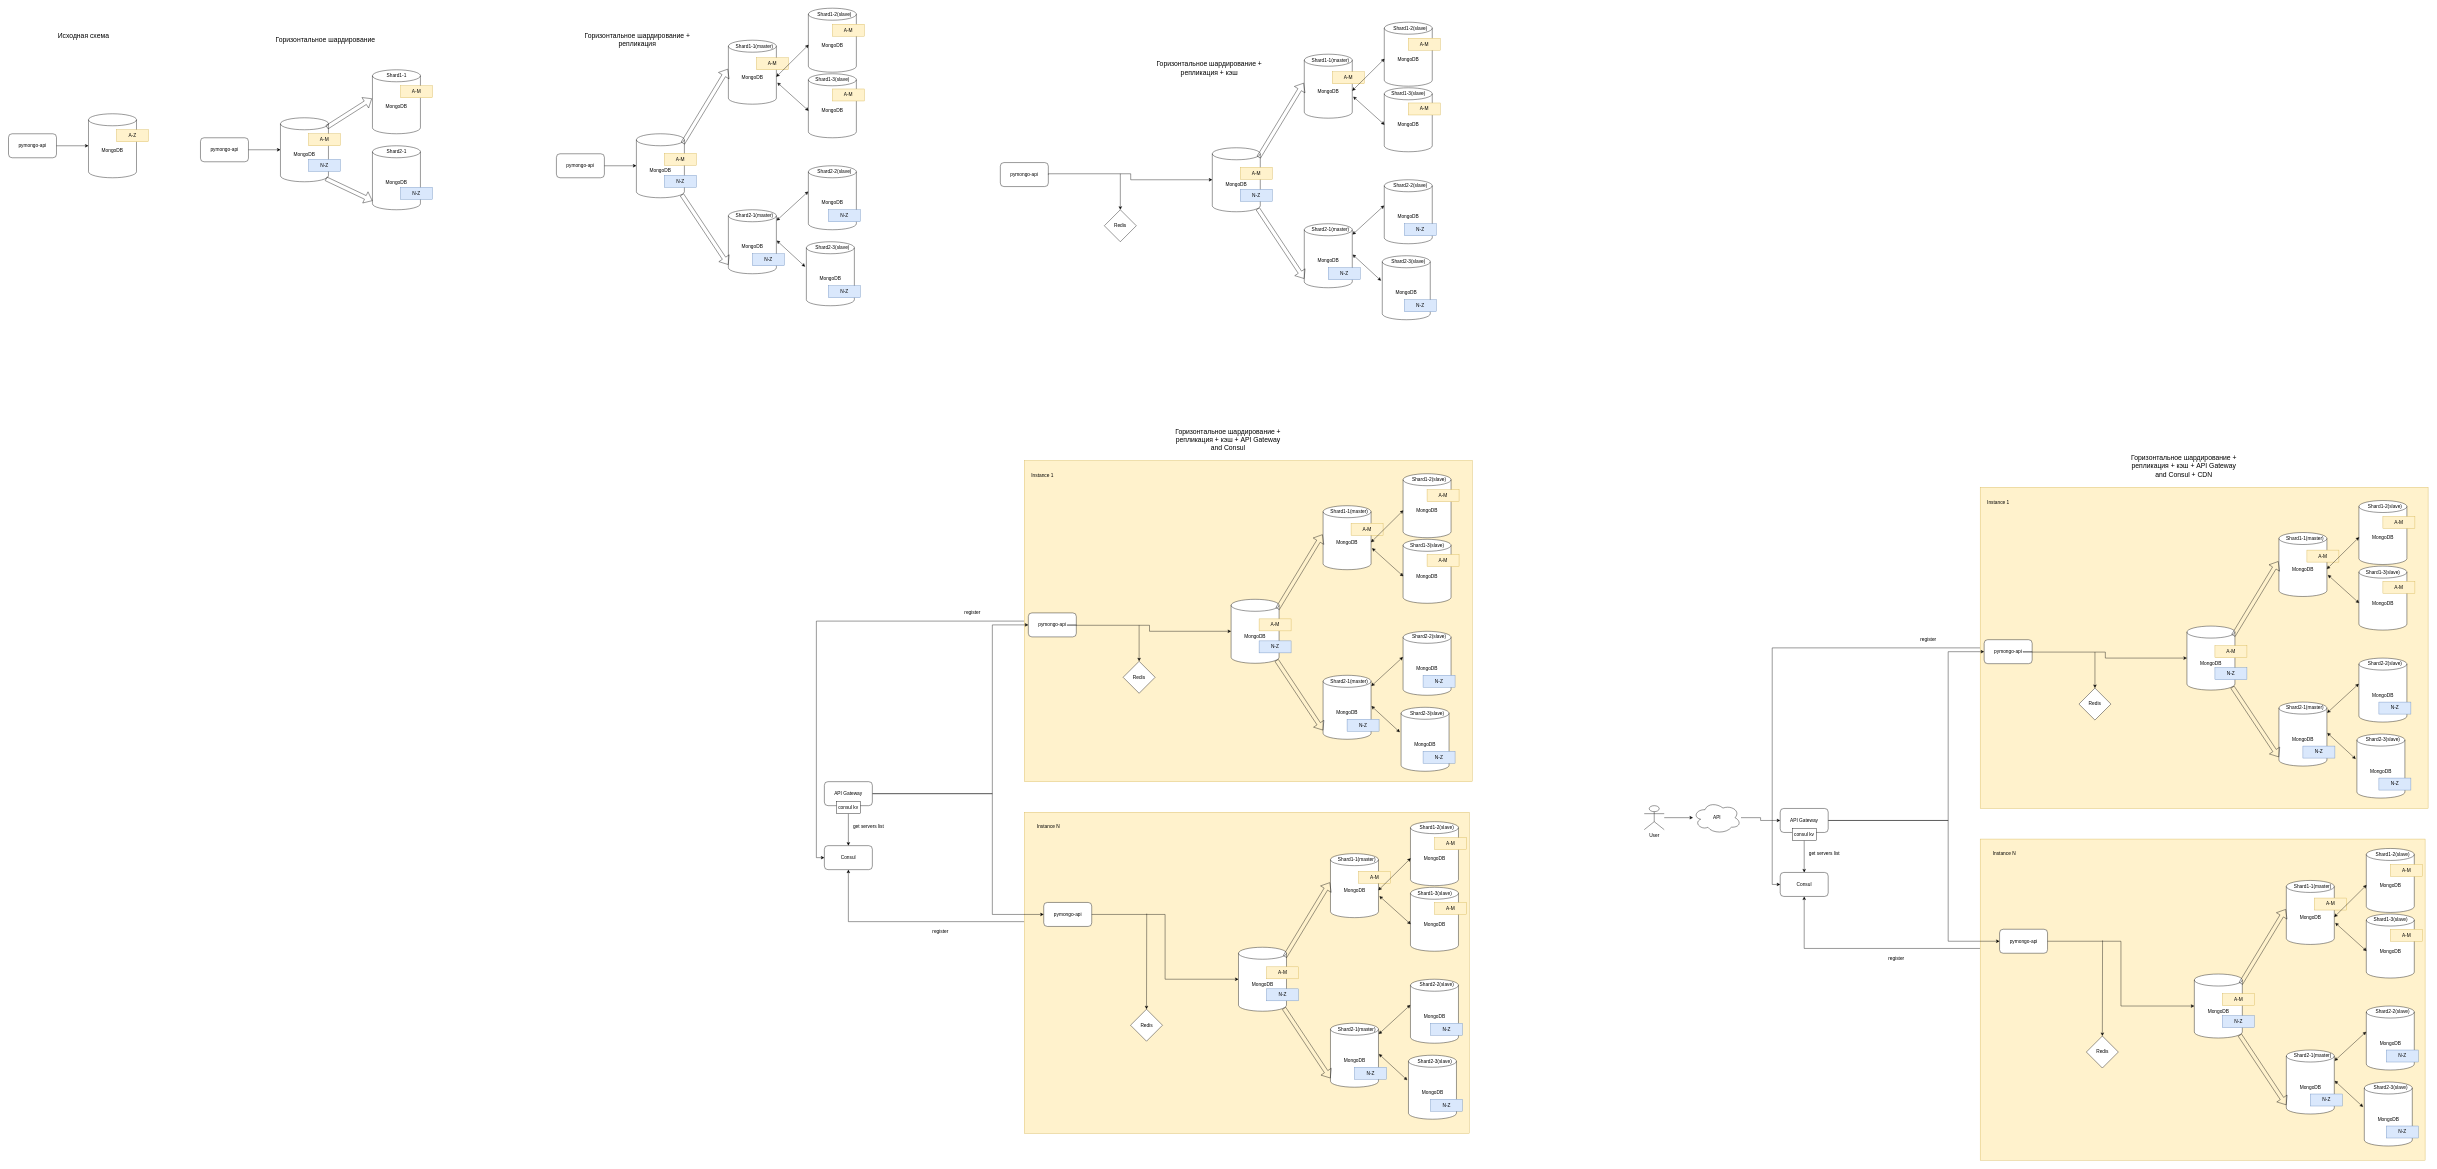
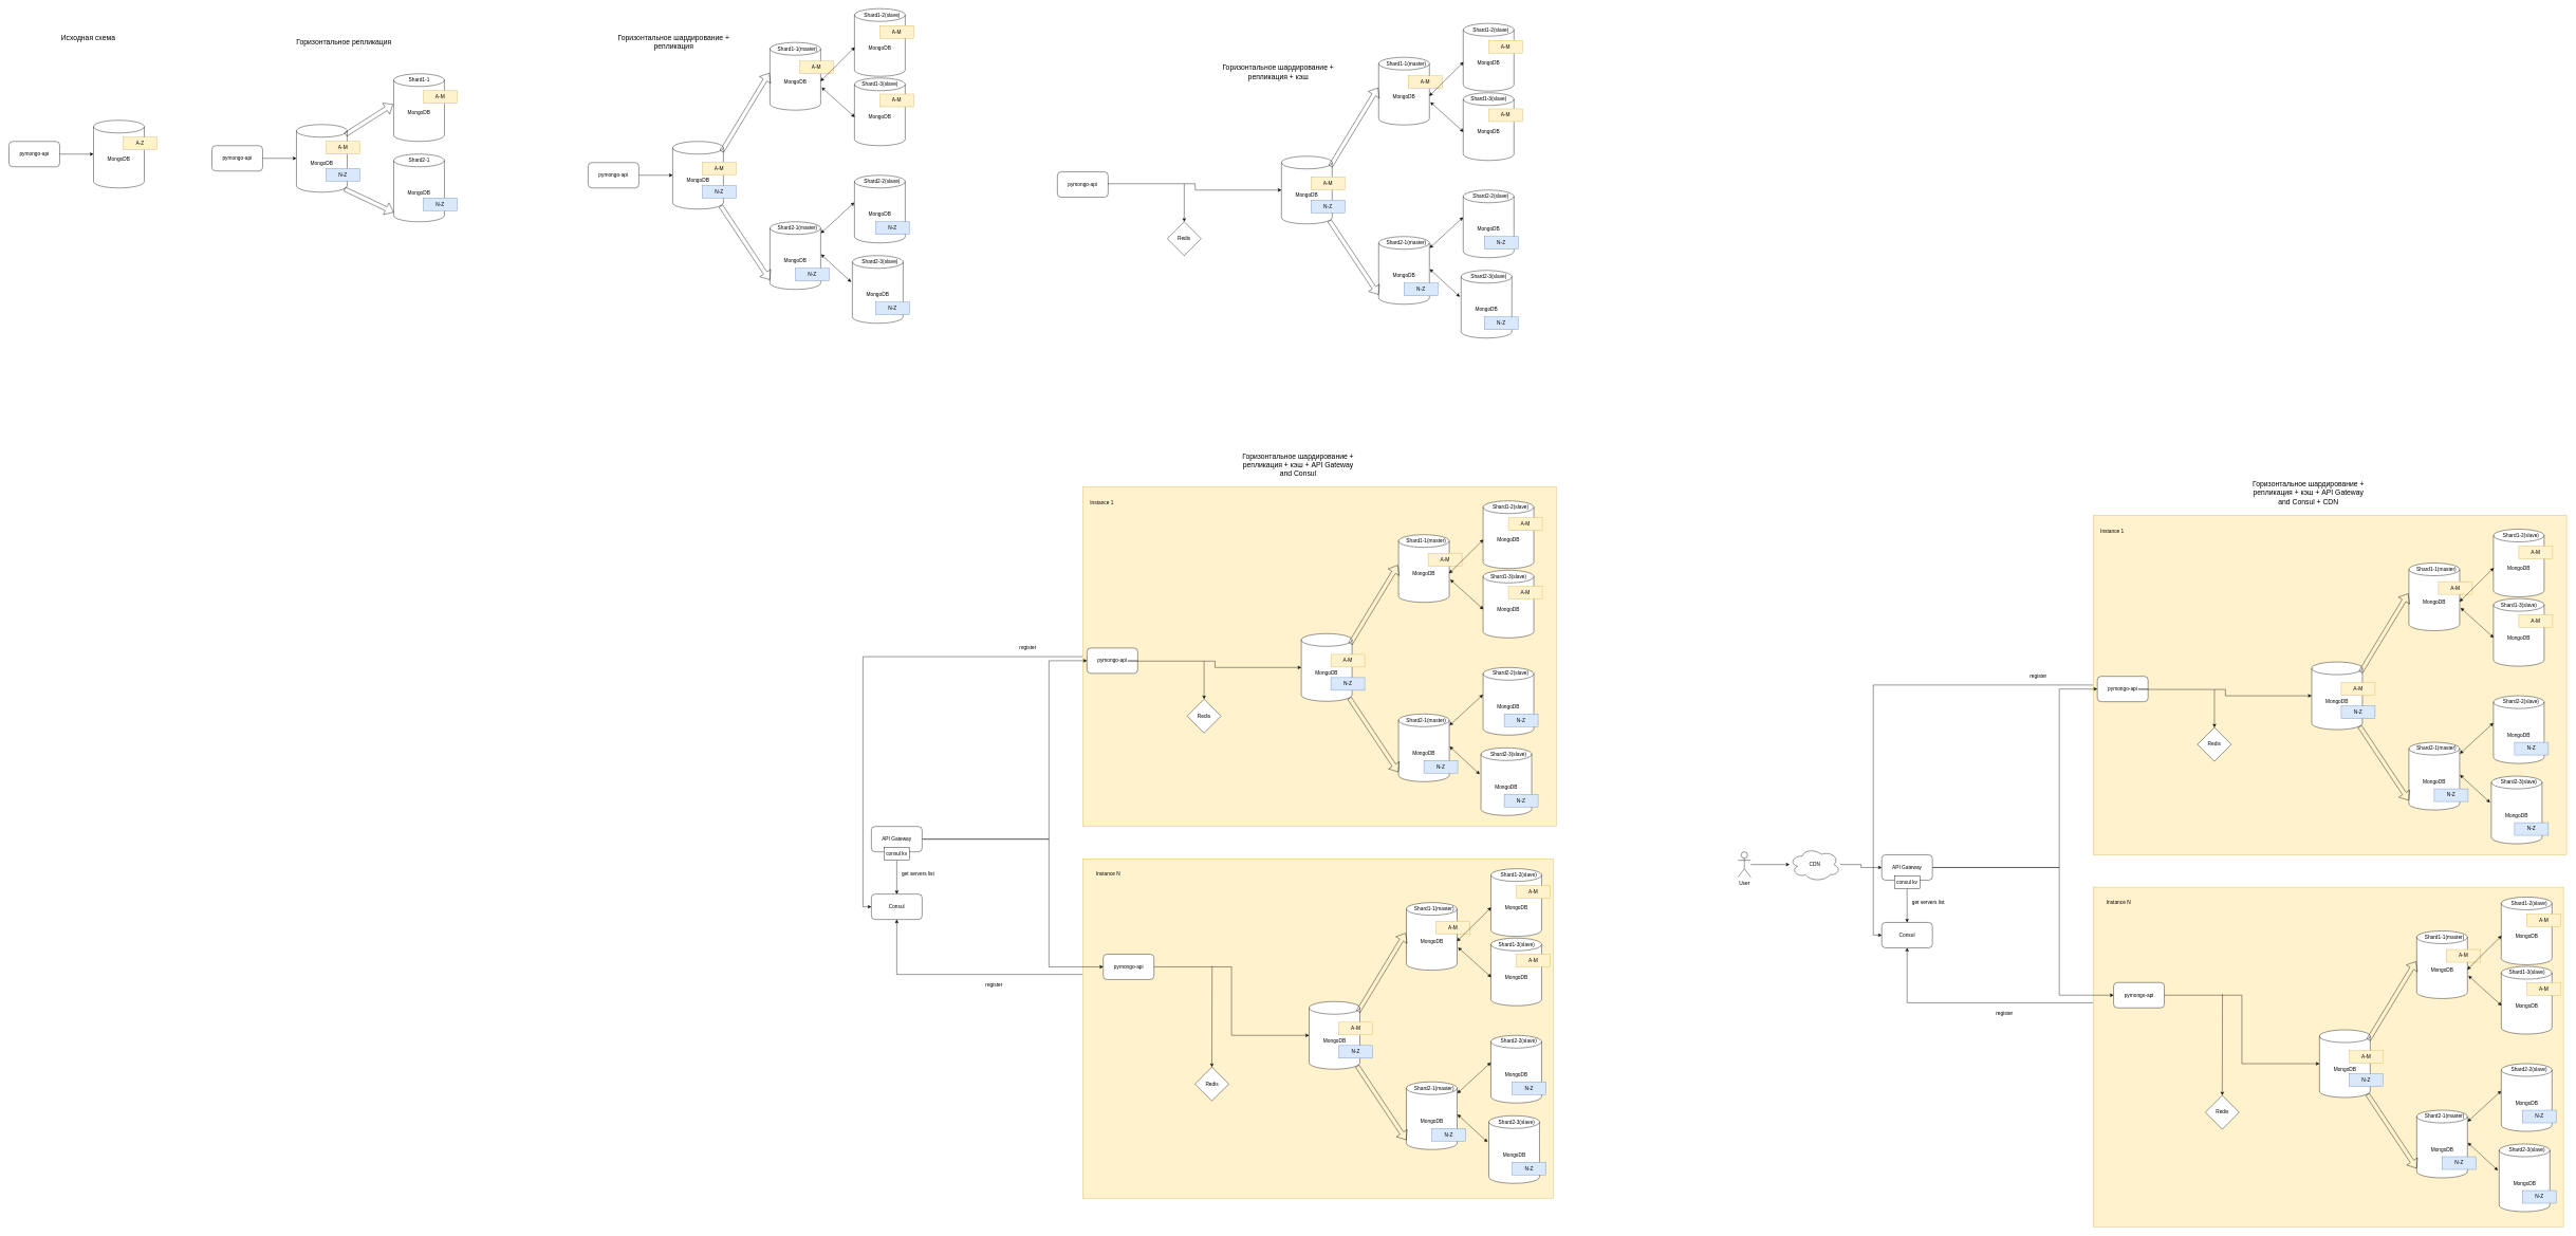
- <mxCell id="17" value="&lt;font style=&quot;font-size: 17px;&quot;&gt;Горизонтальное шардирование&lt;/font&gt;" style="text;html=1;align=center;verticalAlign=middle;whiteSpace=wrap;rounded=0;" parent="1" vertex="1"><mxGeometry x="665" y="84" width="295" height="30" as="geometry" /></mxCell>
+ <mxCell id="17" value="&lt;font style=&quot;font-size: 17px;&quot;&gt;Горизонтальное репликация&lt;/font&gt;" style="text;html=1;align=center;verticalAlign=middle;whiteSpace=wrap;rounded=0;" parent="1" vertex="1"><mxGeometry x="665" y="84" width="295" height="30" as="geometry" /></mxCell>
- <mxCell id="242" value="User" style="shape=umlActor;verticalLabelPosition=bottom;verticalAlign=top;html=1;outlineConnect=0;" parent="1" vertex="1"><mxGeometry x="4110" y="2014" width="50" height="60" as="geometry" /></mxCell>
+ <mxCell id="242" value="User" style="shape=umlActor;verticalLabelPosition=bottom;verticalAlign=top;html=1;outlineConnect=0;" parent="1" vertex="1"><mxGeometry x="4110" y="2014" width="30" height="60" as="geometry" /></mxCell>
- <mxCell id="240" value="API" style="ellipse;shape=cloud;whiteSpace=wrap;html=1;" parent="1" vertex="1"><mxGeometry x="4232" y="2004" width="120" height="80" as="geometry" /></mxCell>
+ <mxCell id="240" value="CDN" style="ellipse;shape=cloud;whiteSpace=wrap;html=1;" parent="1" vertex="1"><mxGeometry x="4232" y="2004" width="120" height="80" as="geometry" /></mxCell>
